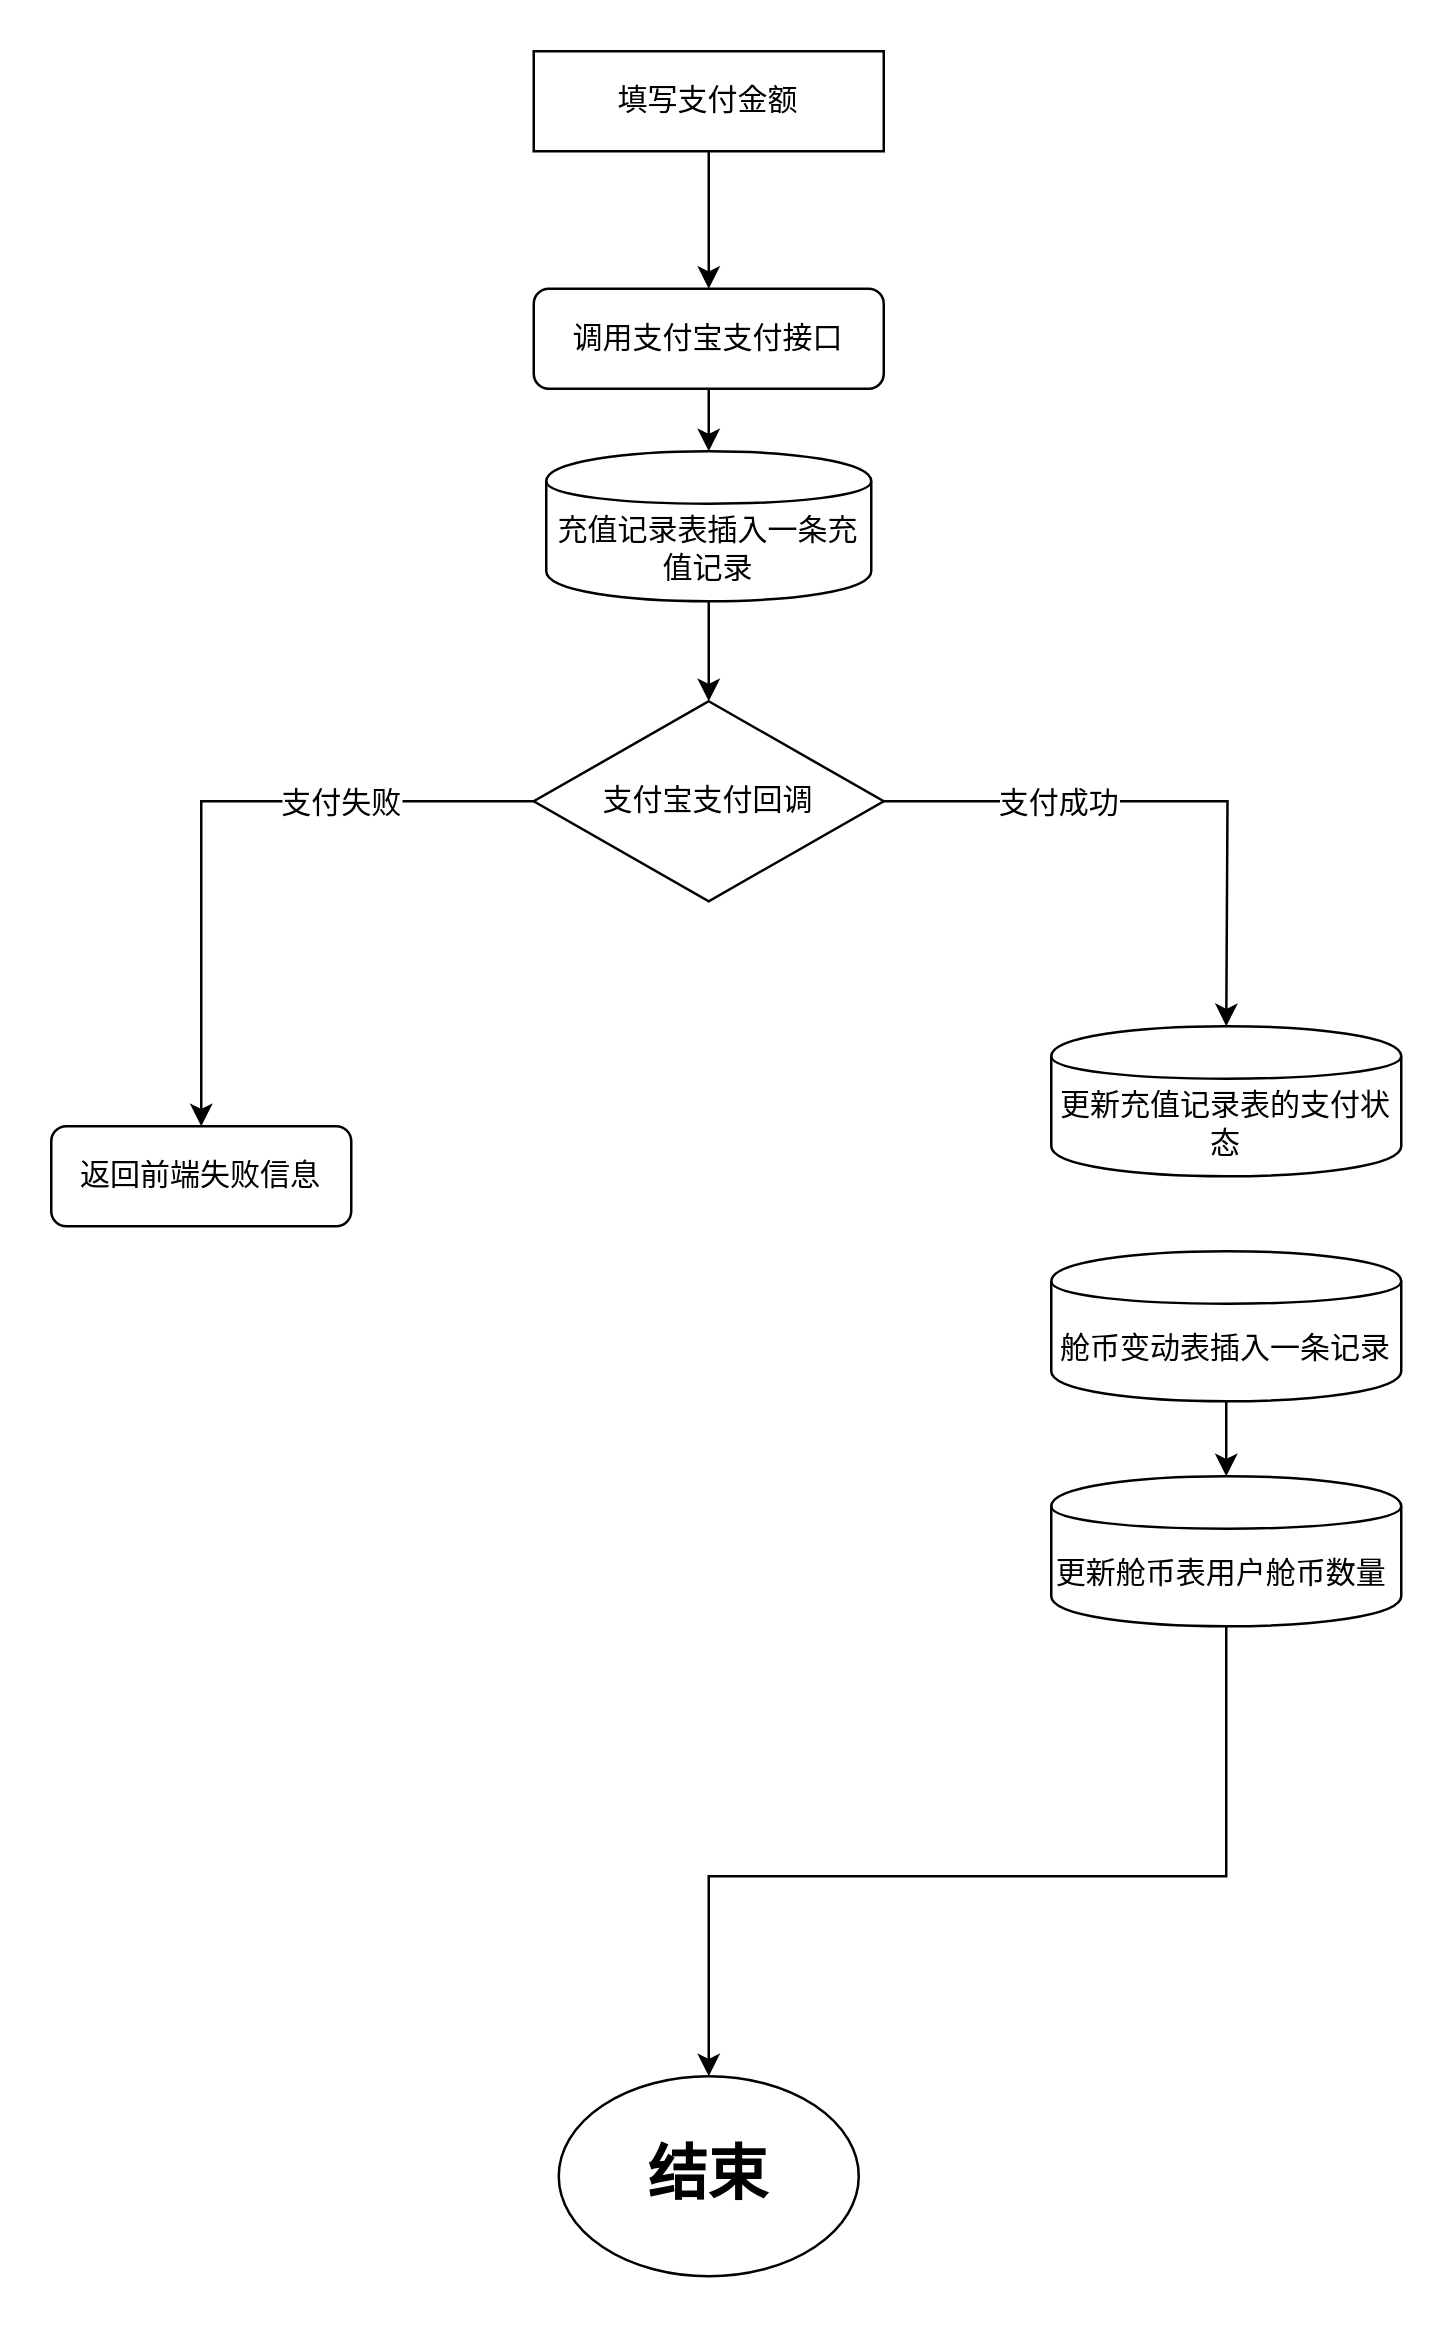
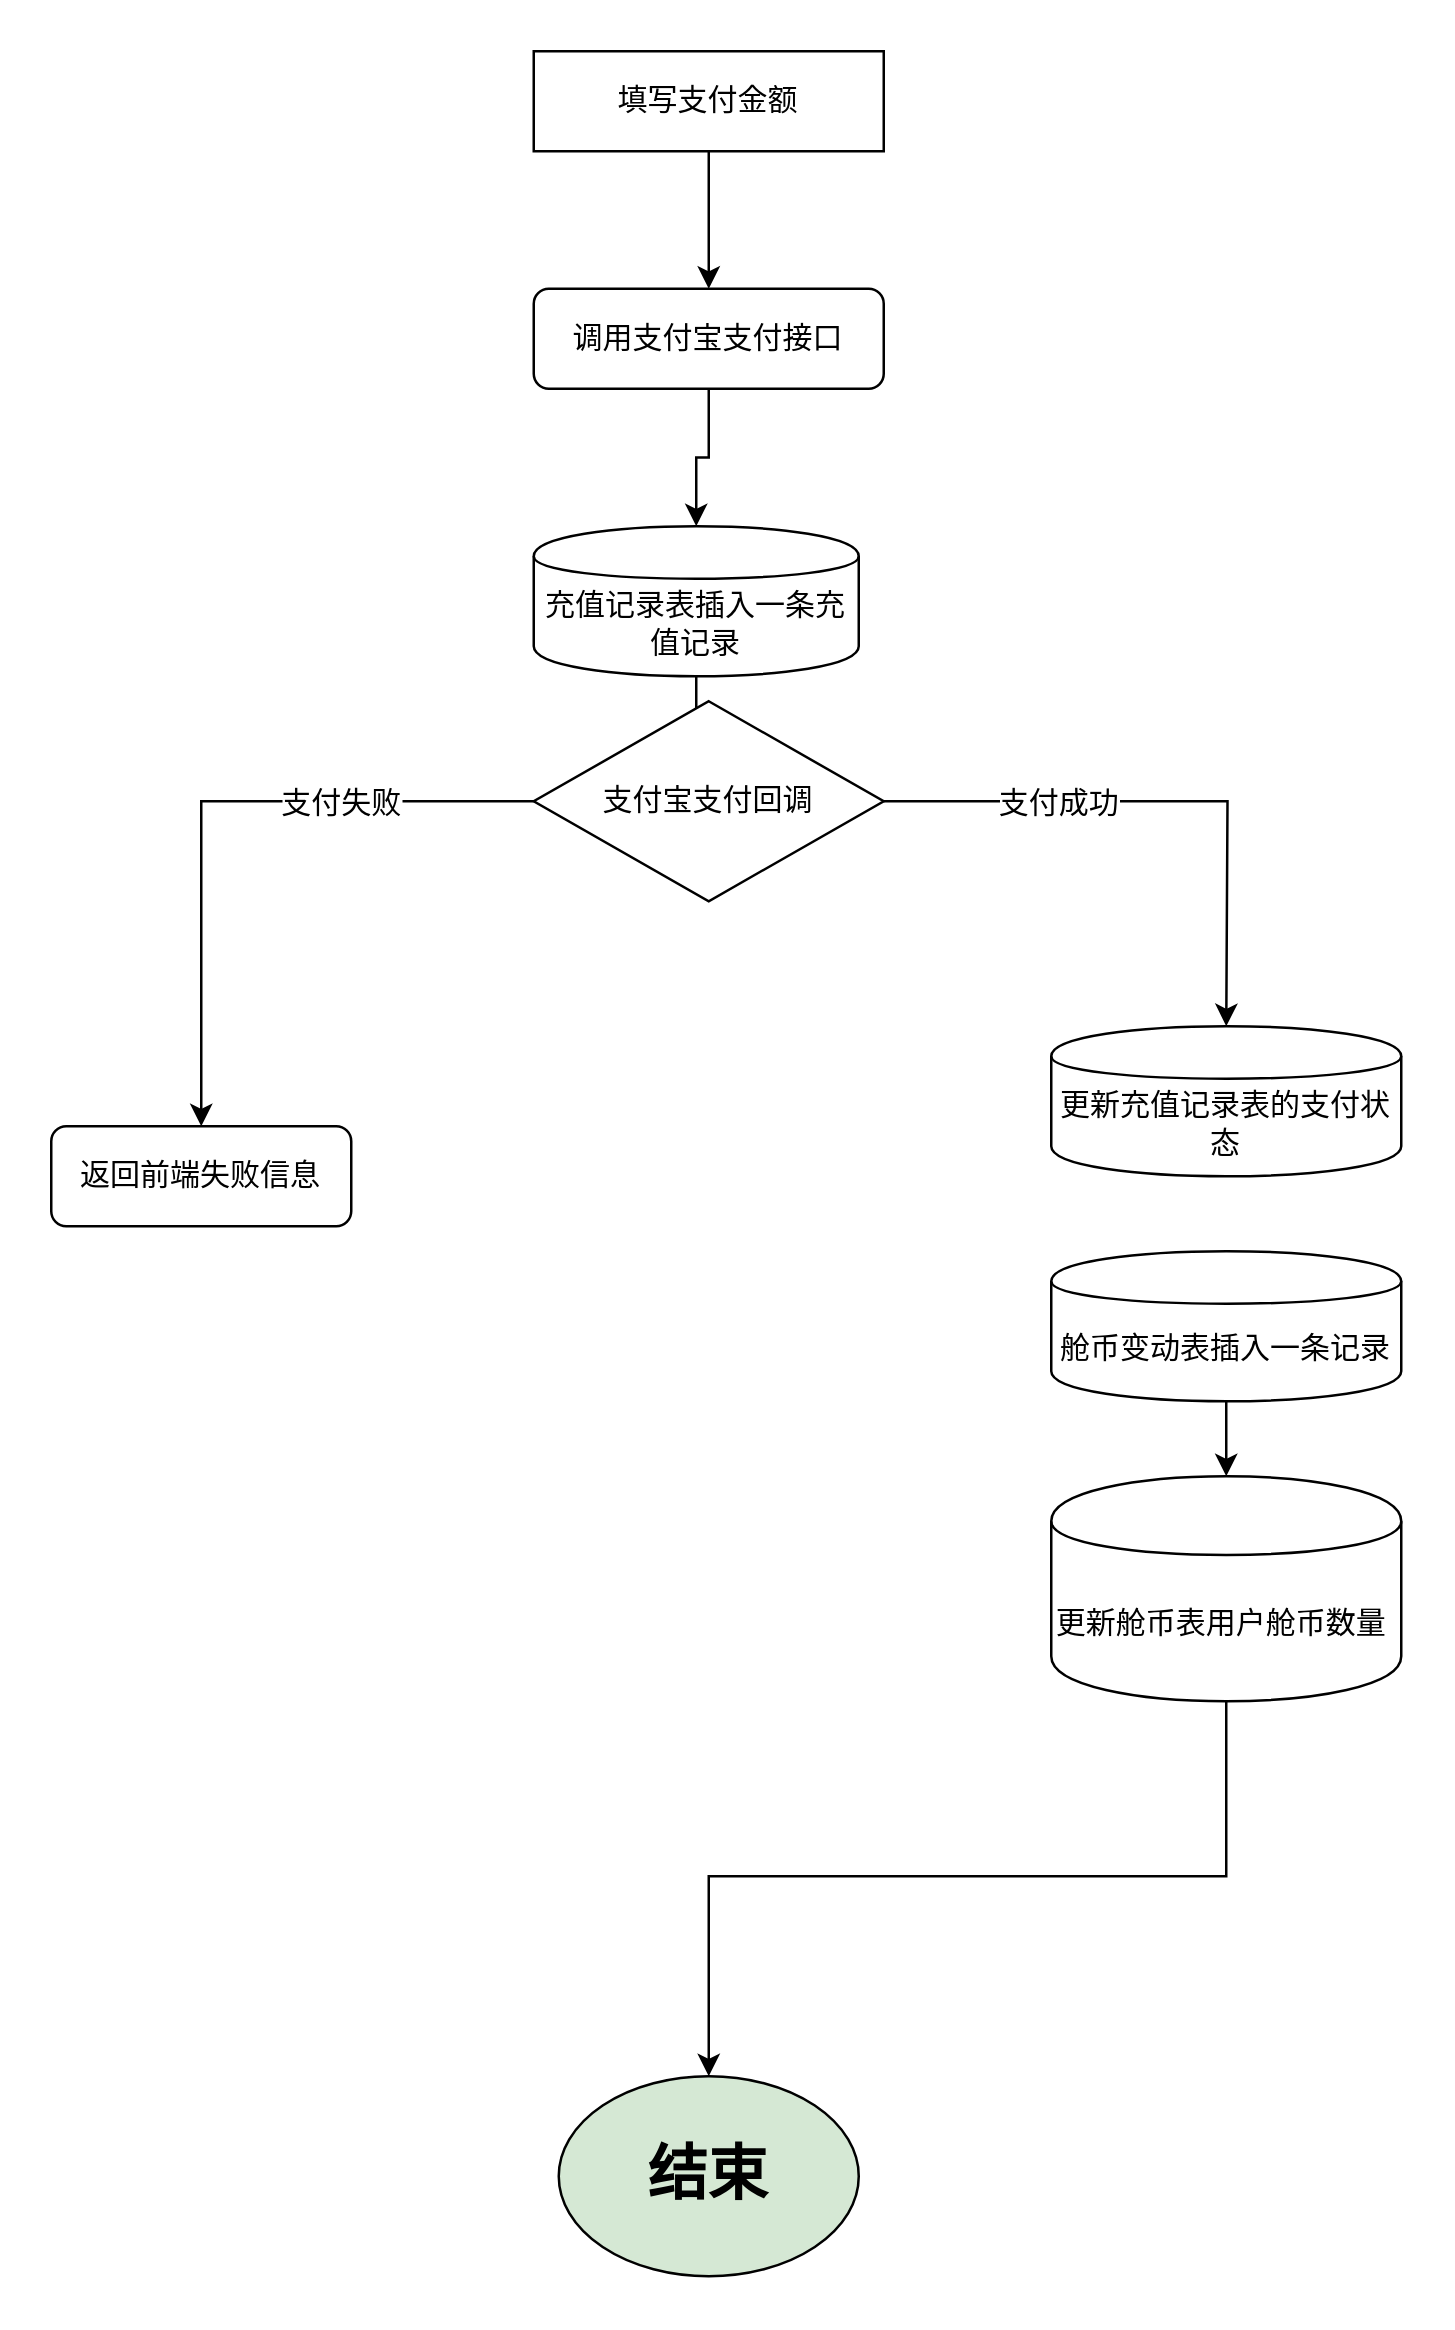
- <mxCell id="7" value="充值记录表插入一条充值记录" style="shape=cylinder;whiteSpace=wrap;html=1;boundedLbl=1;backgroundOutline=1;" vertex="1" parent="1"><mxGeometry x="218" y="180" width="130" height="60" as="geometry" /></mxCell>
+ <mxCell id="7" value="充值记录表插入一条充值记录" style="shape=cylinder;whiteSpace=wrap;html=1;boundedLbl=1;backgroundOutline=1;" vertex="1" parent="1"><mxGeometry x="213" y="210" width="130" height="60" as="geometry" /></mxCell>
- <mxCell id="19" value="更新舱币表用户舱币数量&amp;nbsp;" style="shape=cylinder;whiteSpace=wrap;html=1;boundedLbl=1;backgroundOutline=1;" vertex="1" parent="1"><mxGeometry x="420" y="590" width="140" height="60" as="geometry" /></mxCell>
+ <mxCell id="19" value="更新舱币表用户舱币数量&amp;nbsp;" style="shape=cylinder;whiteSpace=wrap;html=1;boundedLbl=1;backgroundOutline=1;" vertex="1" parent="1"><mxGeometry x="420" y="590" width="140" height="90" as="geometry" /></mxCell>
- <mxCell id="14" value="&lt;h1&gt;结束&lt;/h1&gt;" style="ellipse;whiteSpace=wrap;html=1;" vertex="1" parent="1"><mxGeometry x="223" y="830" width="120" height="80" as="geometry" /></mxCell>
+ <mxCell id="14" value="&lt;h1&gt;结束&lt;/h1&gt;" style="ellipse;whiteSpace=wrap;html=1;fillColor=#d5e8d4;" vertex="1" parent="1"><mxGeometry x="223" y="830" width="120" height="80" as="geometry" /></mxCell>
